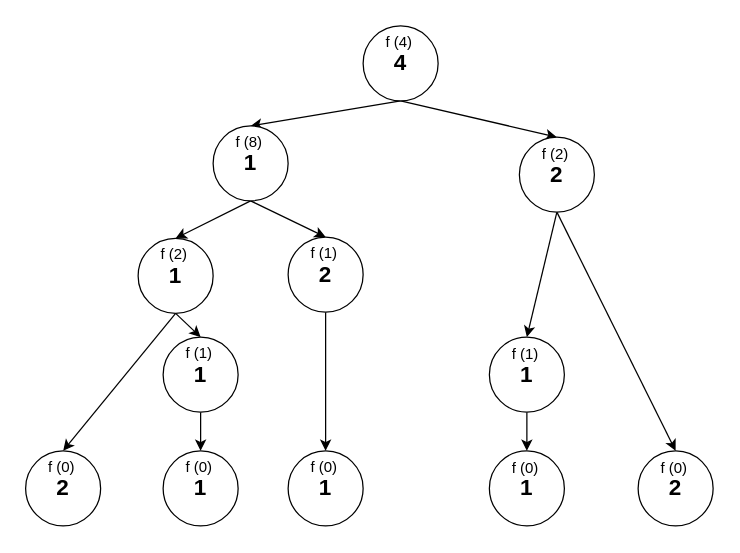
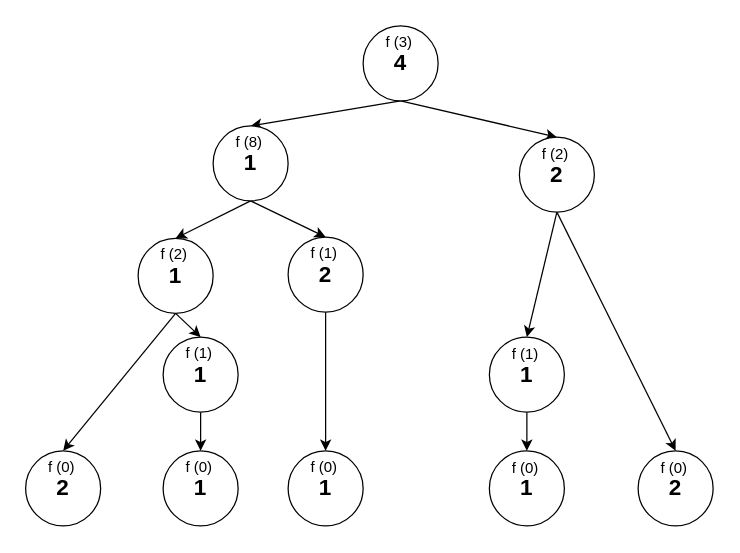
- <mxCell id="5" value="f (4)" style="text;html=1;strokeColor=none;fillColor=none;align=center;verticalAlign=middle;whiteSpace=wrap;rounded=0;" vertex="1" parent="1"><mxGeometry x="296" y="28" width="46" height="10" as="geometry" /></mxCell>
+ <mxCell id="5" value="f (3)" style="text;html=1;strokeColor=none;fillColor=none;align=center;verticalAlign=middle;whiteSpace=wrap;rounded=0;" vertex="1" parent="1"><mxGeometry x="296" y="28" width="46" height="10" as="geometry" /></mxCell>
